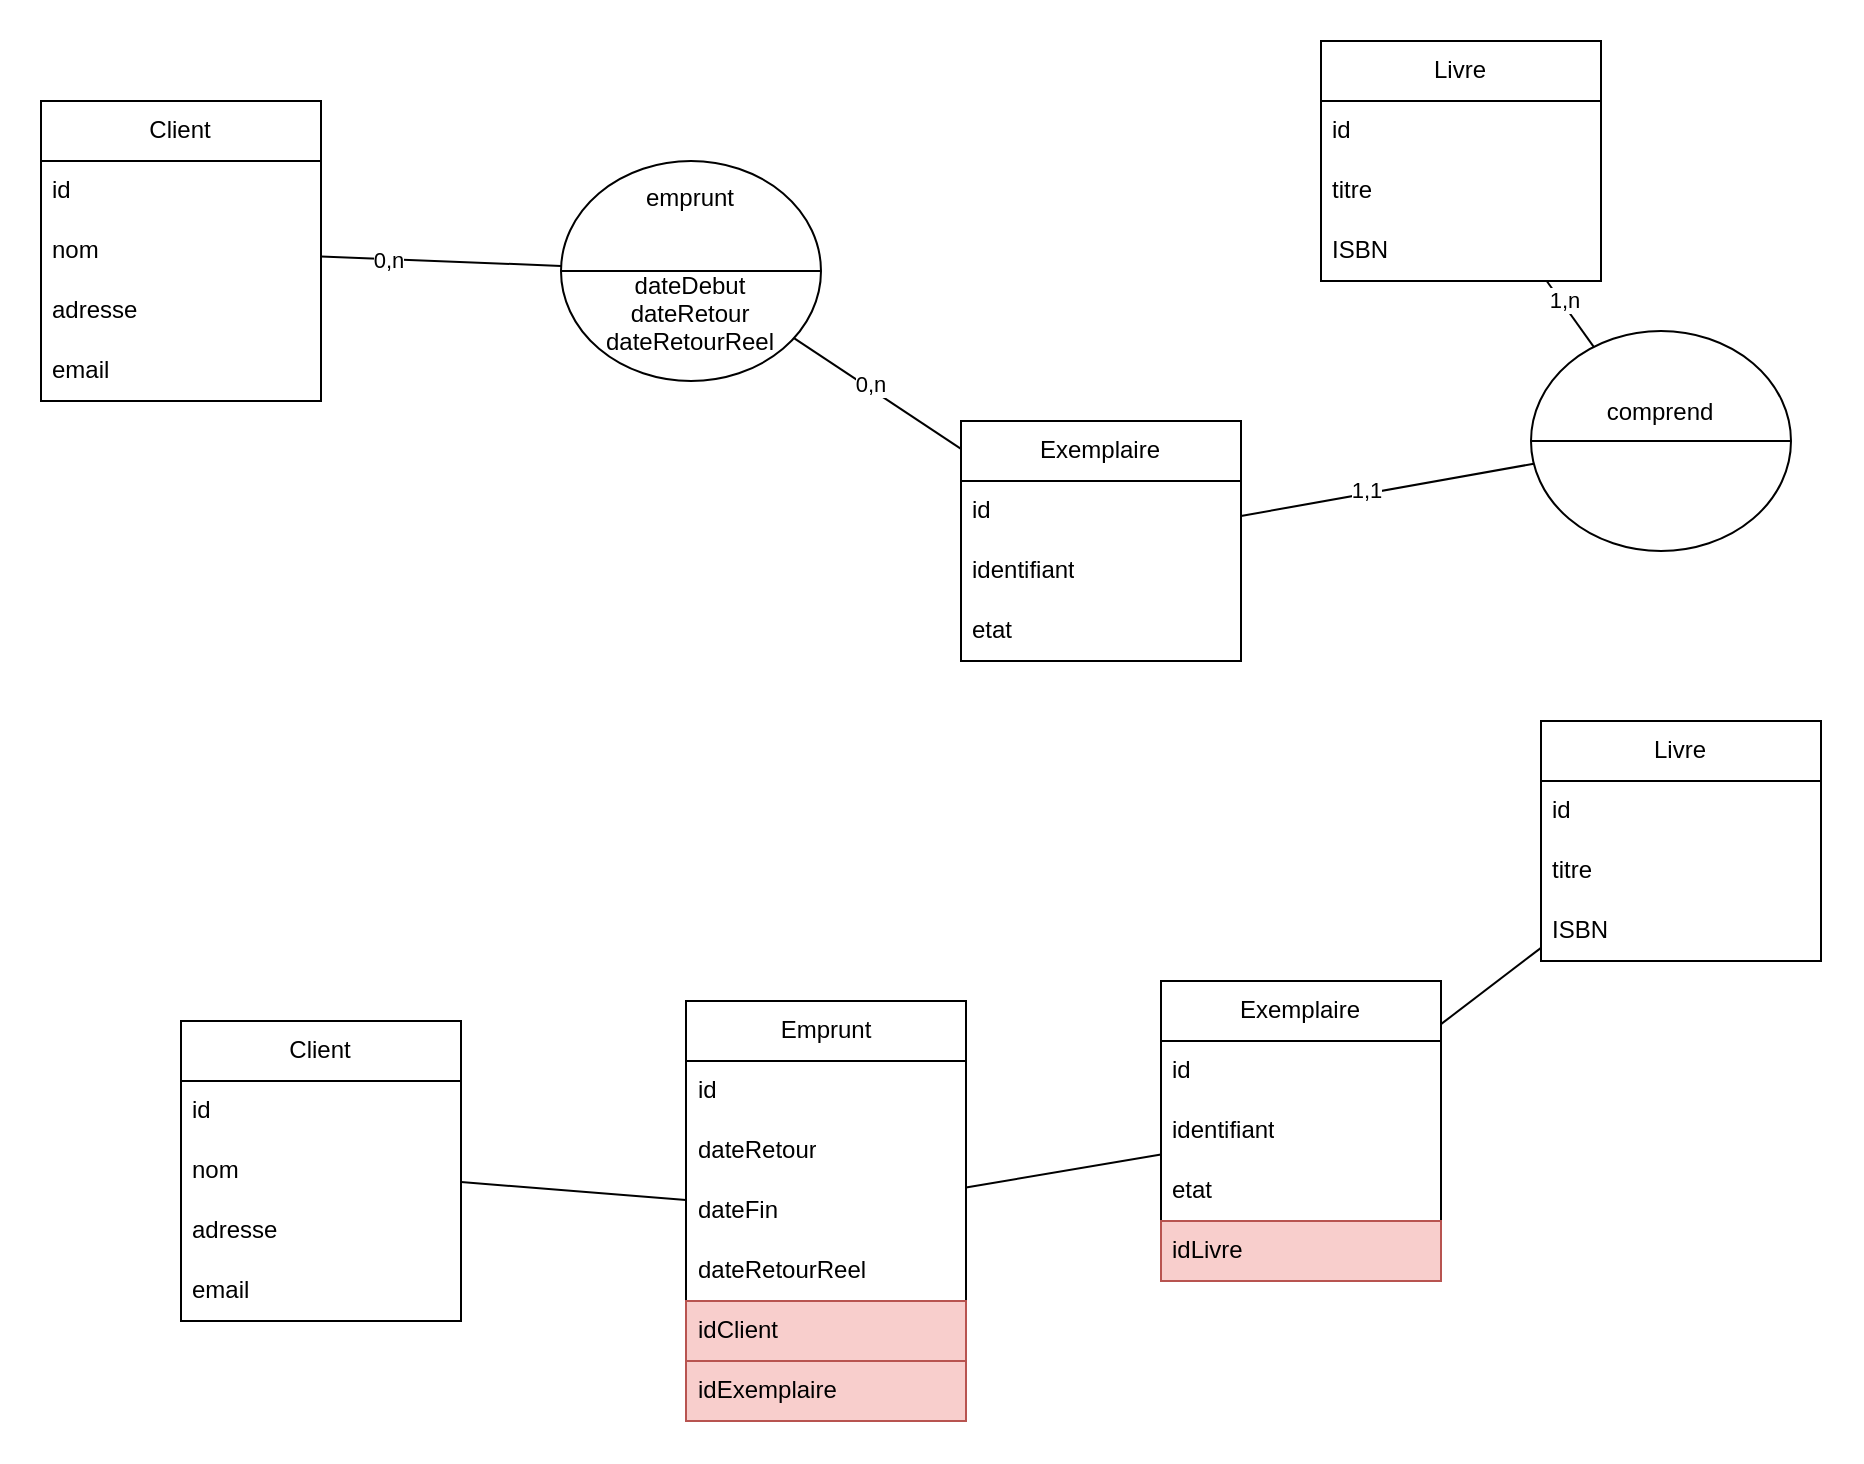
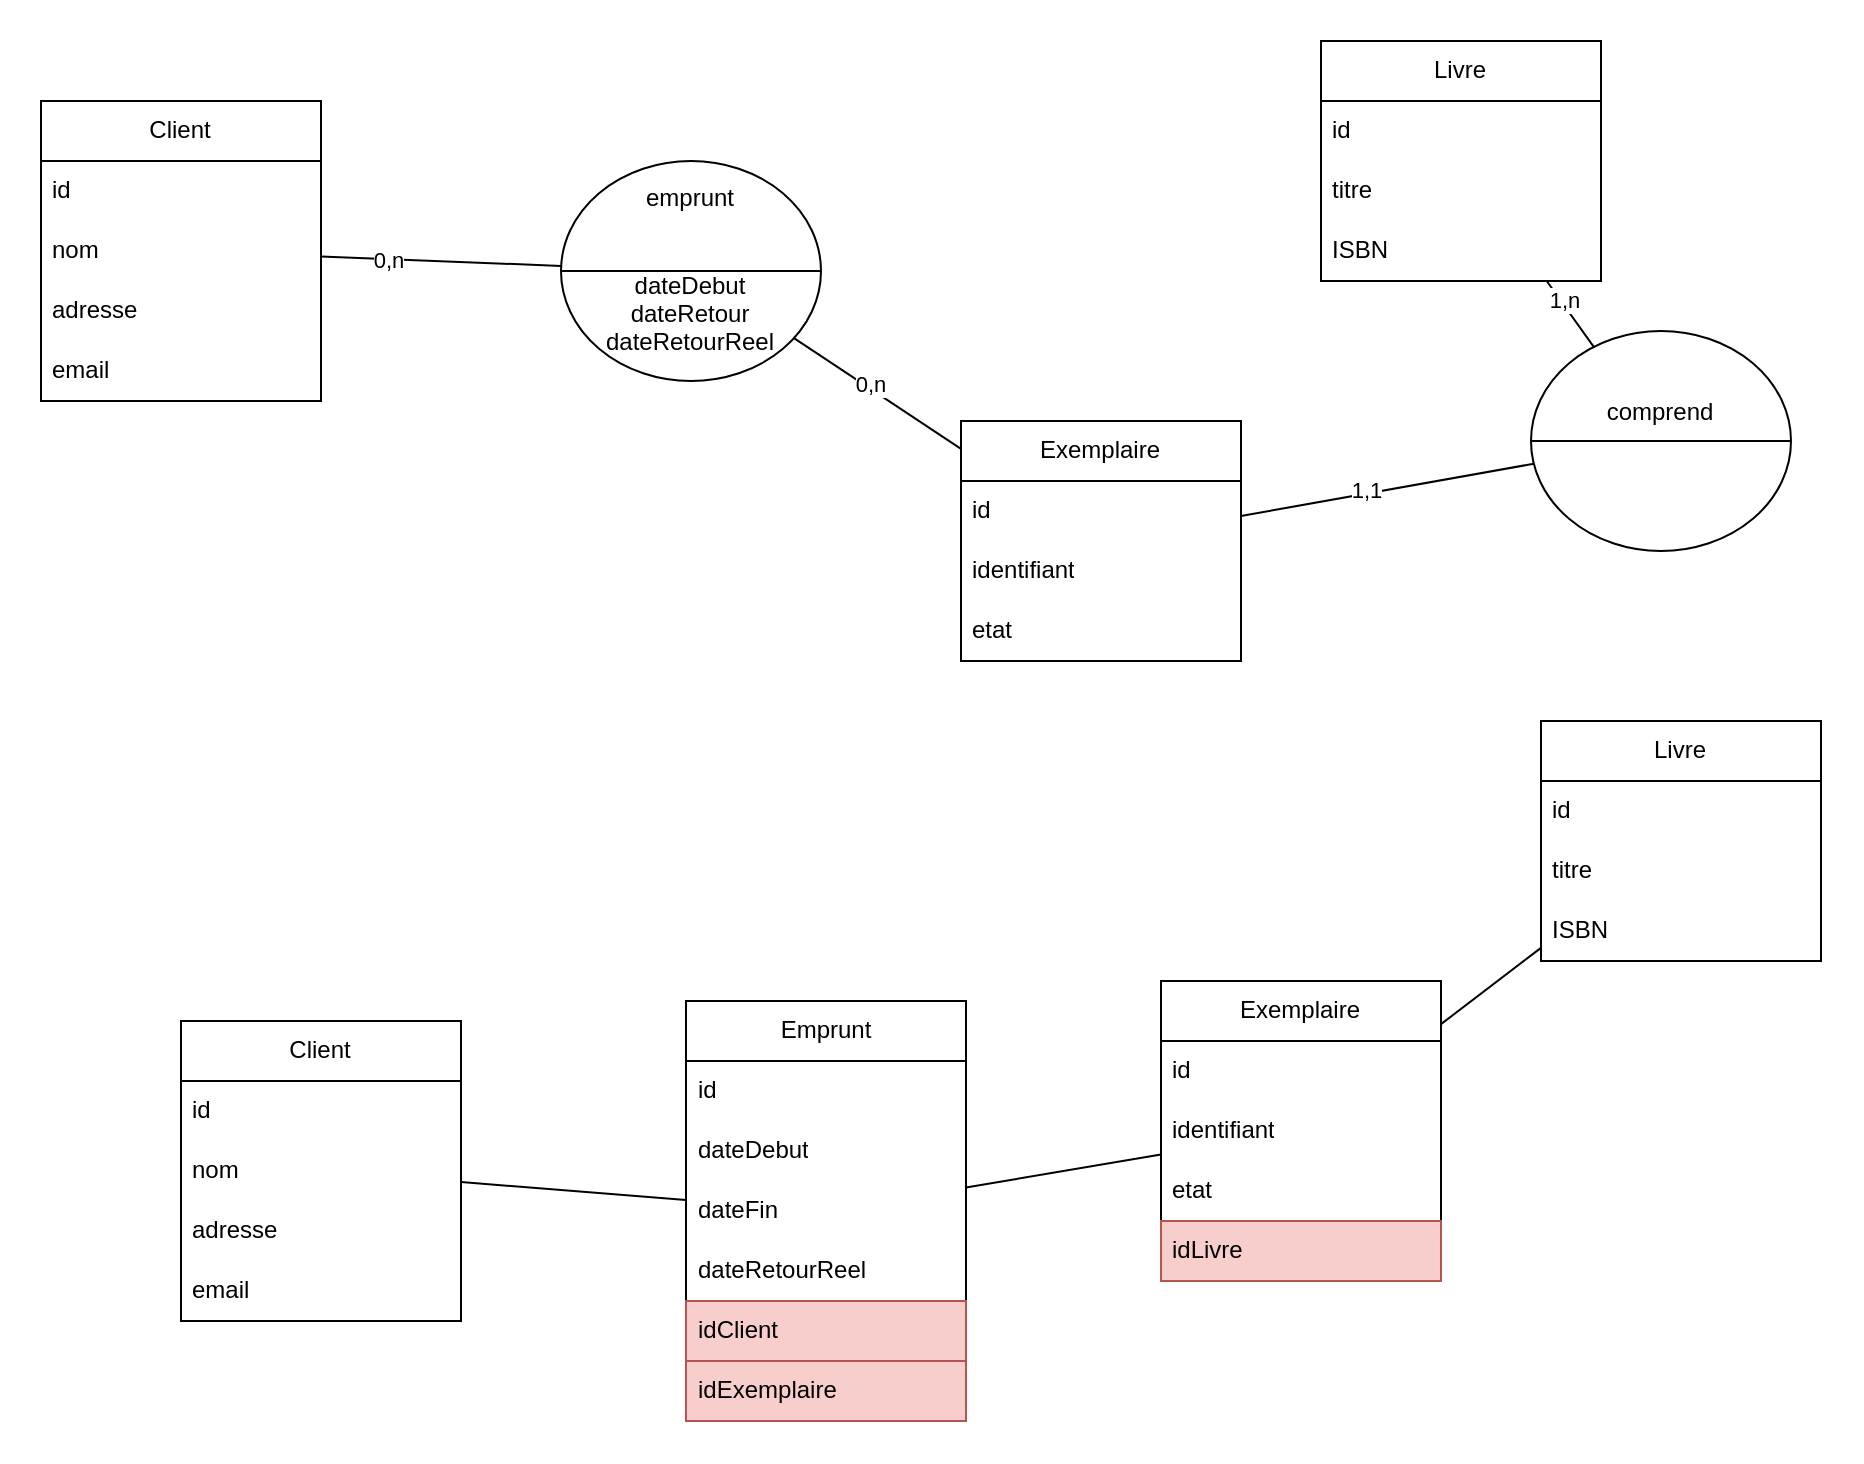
- <mxCell id="26" value="dateRetour" style="text;strokeColor=none;fillColor=none;align=left;verticalAlign=middle;spacingLeft=4;spacingRight=4;overflow=hidden;points=[[0,0.5],[1,0.5]];portConstraint=eastwest;rotatable=0;whiteSpace=wrap;html=1;" vertex="1" parent="24"><mxGeometry y="60" width="140" height="30" as="geometry" /></mxCell>
+ <mxCell id="26" value="dateDebut" style="text;strokeColor=none;fillColor=none;align=left;verticalAlign=middle;spacingLeft=4;spacingRight=4;overflow=hidden;points=[[0,0.5],[1,0.5]];portConstraint=eastwest;rotatable=0;whiteSpace=wrap;html=1;" vertex="1" parent="24"><mxGeometry y="60" width="140" height="30" as="geometry" /></mxCell>
